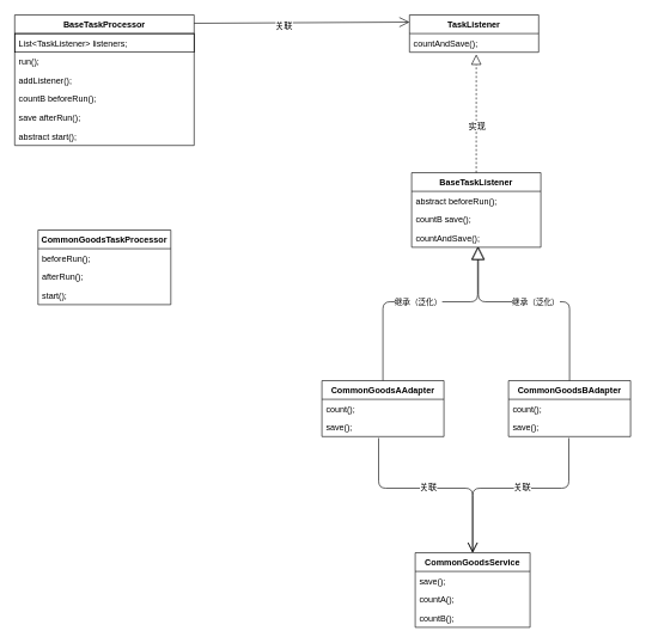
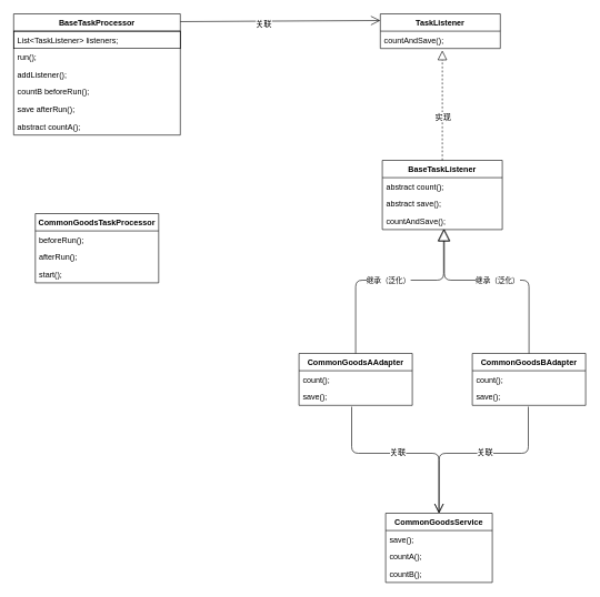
- <mxCell id="8" value="abstract start();" style="text;strokeColor=none;fillColor=none;align=left;verticalAlign=top;spacingLeft=4;spacingRight=4;overflow=hidden;rotatable=0;points=[[0,0.5],[1,0.5]];portConstraint=eastwest;" vertex="1" parent="2"><mxGeometry y="156" width="250" height="26" as="geometry" /></mxCell>
+ <mxCell id="8" value="abstract countA();" style="text;strokeColor=none;fillColor=none;align=left;verticalAlign=top;spacingLeft=4;spacingRight=4;overflow=hidden;rotatable=0;points=[[0,0.5],[1,0.5]];portConstraint=eastwest;" vertex="1" parent="2"><mxGeometry y="156" width="250" height="26" as="geometry" /></mxCell>
- <mxCell id="32" value="abstract beforeRun();" style="text;strokeColor=none;fillColor=none;align=left;verticalAlign=top;spacingLeft=4;spacingRight=4;overflow=hidden;rotatable=0;points=[[0,0.5],[1,0.5]];portConstraint=eastwest;" parent="31" vertex="1"><mxGeometry y="26" width="180" height="26" as="geometry" /></mxCell>
+ <mxCell id="32" value="abstract count();" style="text;strokeColor=none;fillColor=none;align=left;verticalAlign=top;spacingLeft=4;spacingRight=4;overflow=hidden;rotatable=0;points=[[0,0.5],[1,0.5]];portConstraint=eastwest;" parent="31" vertex="1"><mxGeometry y="26" width="180" height="26" as="geometry" /></mxCell>
- <mxCell id="33" value="countB save();" style="text;strokeColor=none;fillColor=none;align=left;verticalAlign=top;spacingLeft=4;spacingRight=4;overflow=hidden;rotatable=0;points=[[0,0.5],[1,0.5]];portConstraint=eastwest;" parent="31" vertex="1"><mxGeometry y="52" width="180" height="26" as="geometry" /></mxCell>
+ <mxCell id="33" value="abstract save();" style="text;strokeColor=none;fillColor=none;align=left;verticalAlign=top;spacingLeft=4;spacingRight=4;overflow=hidden;rotatable=0;points=[[0,0.5],[1,0.5]];portConstraint=eastwest;" parent="31" vertex="1"><mxGeometry y="52" width="180" height="26" as="geometry" /></mxCell>
